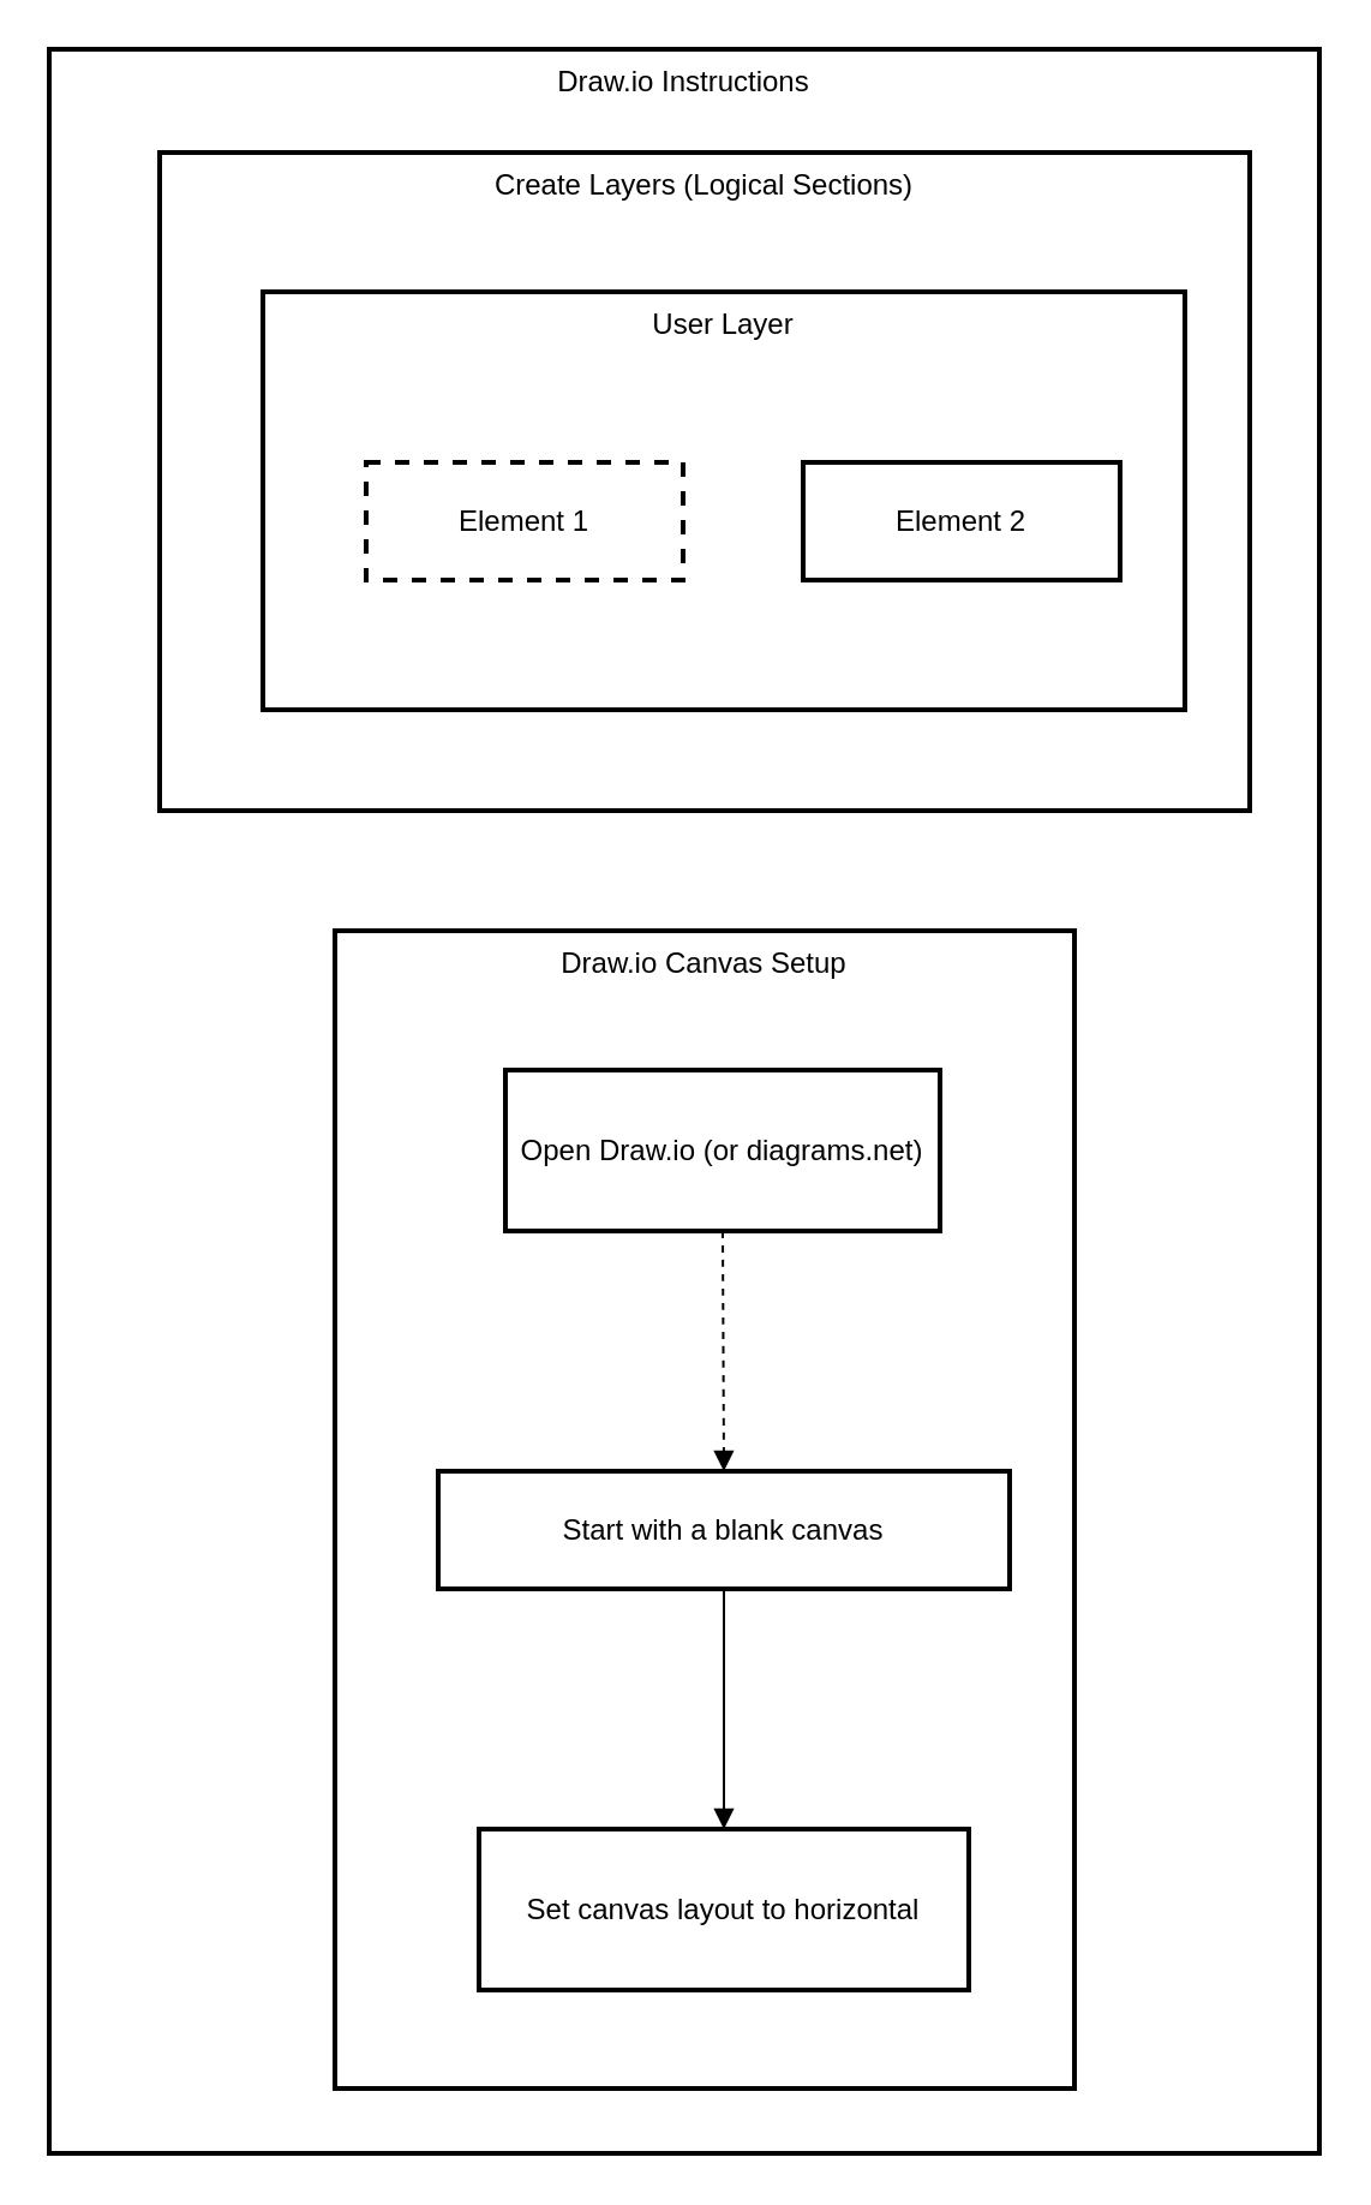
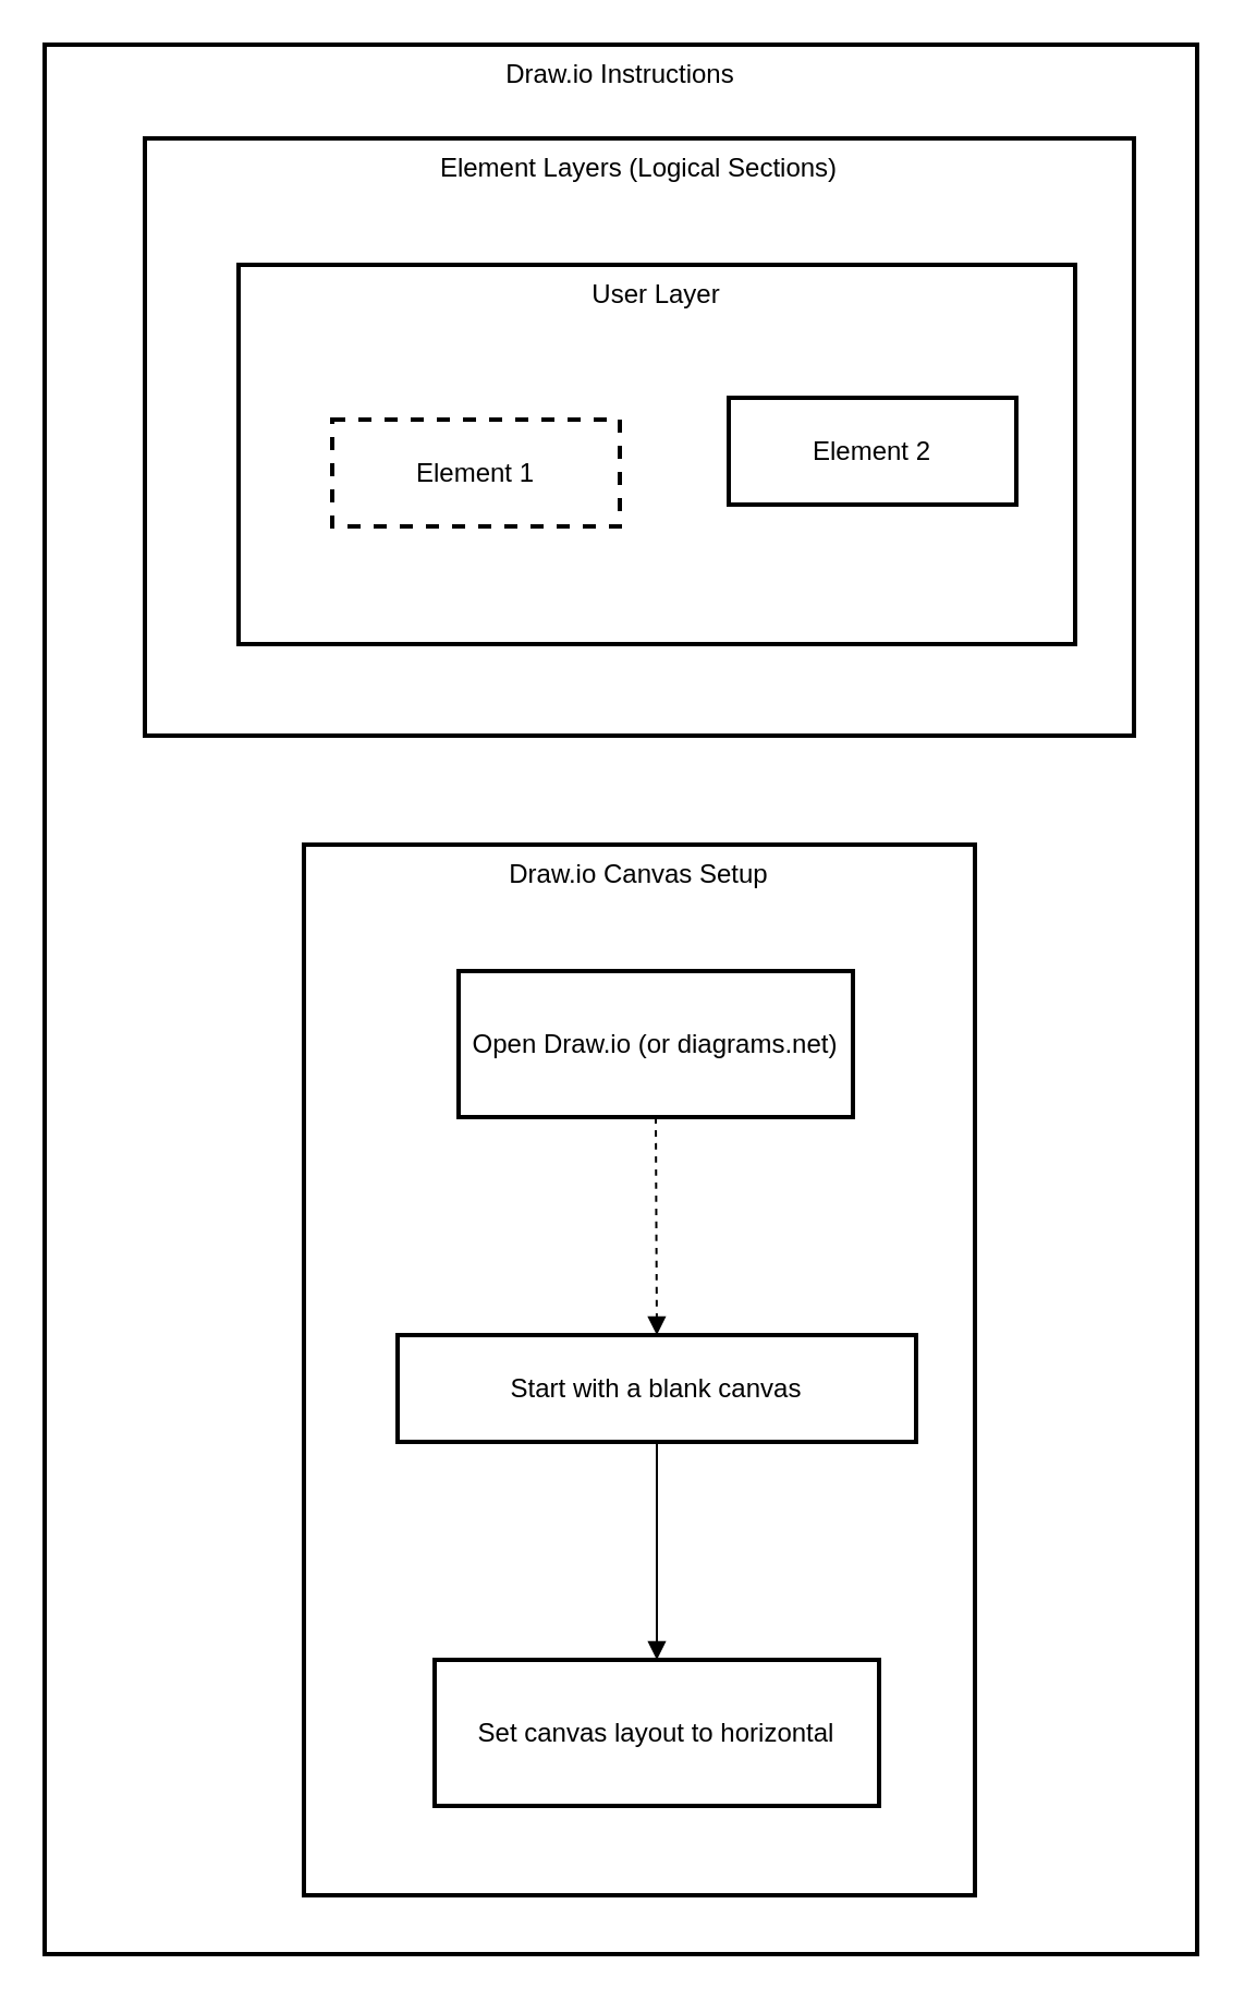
- <mxCell id="3" value="Create Layers (Logical Sections)" style="whiteSpace=wrap;strokeWidth=2;verticalAlign=top;" vertex="1" parent="2"><mxGeometry x="46" y="43" width="454" height="274" as="geometry" /></mxCell>
+ <mxCell id="3" value="Element Layers (Logical Sections)" style="whiteSpace=wrap;strokeWidth=2;verticalAlign=top;" vertex="1" parent="2"><mxGeometry x="46" y="43" width="454" height="274" as="geometry" /></mxCell>
- <mxCell id="6" value="Element 2" style="whiteSpace=wrap;strokeWidth=2;" vertex="1" parent="4"><mxGeometry x="225" y="71" width="132" height="49" as="geometry" /></mxCell>
+ <mxCell id="6" value="Element 2" style="whiteSpace=wrap;strokeWidth=2;" vertex="1" parent="4"><mxGeometry x="225" y="61" width="132" height="49" as="geometry" /></mxCell>
